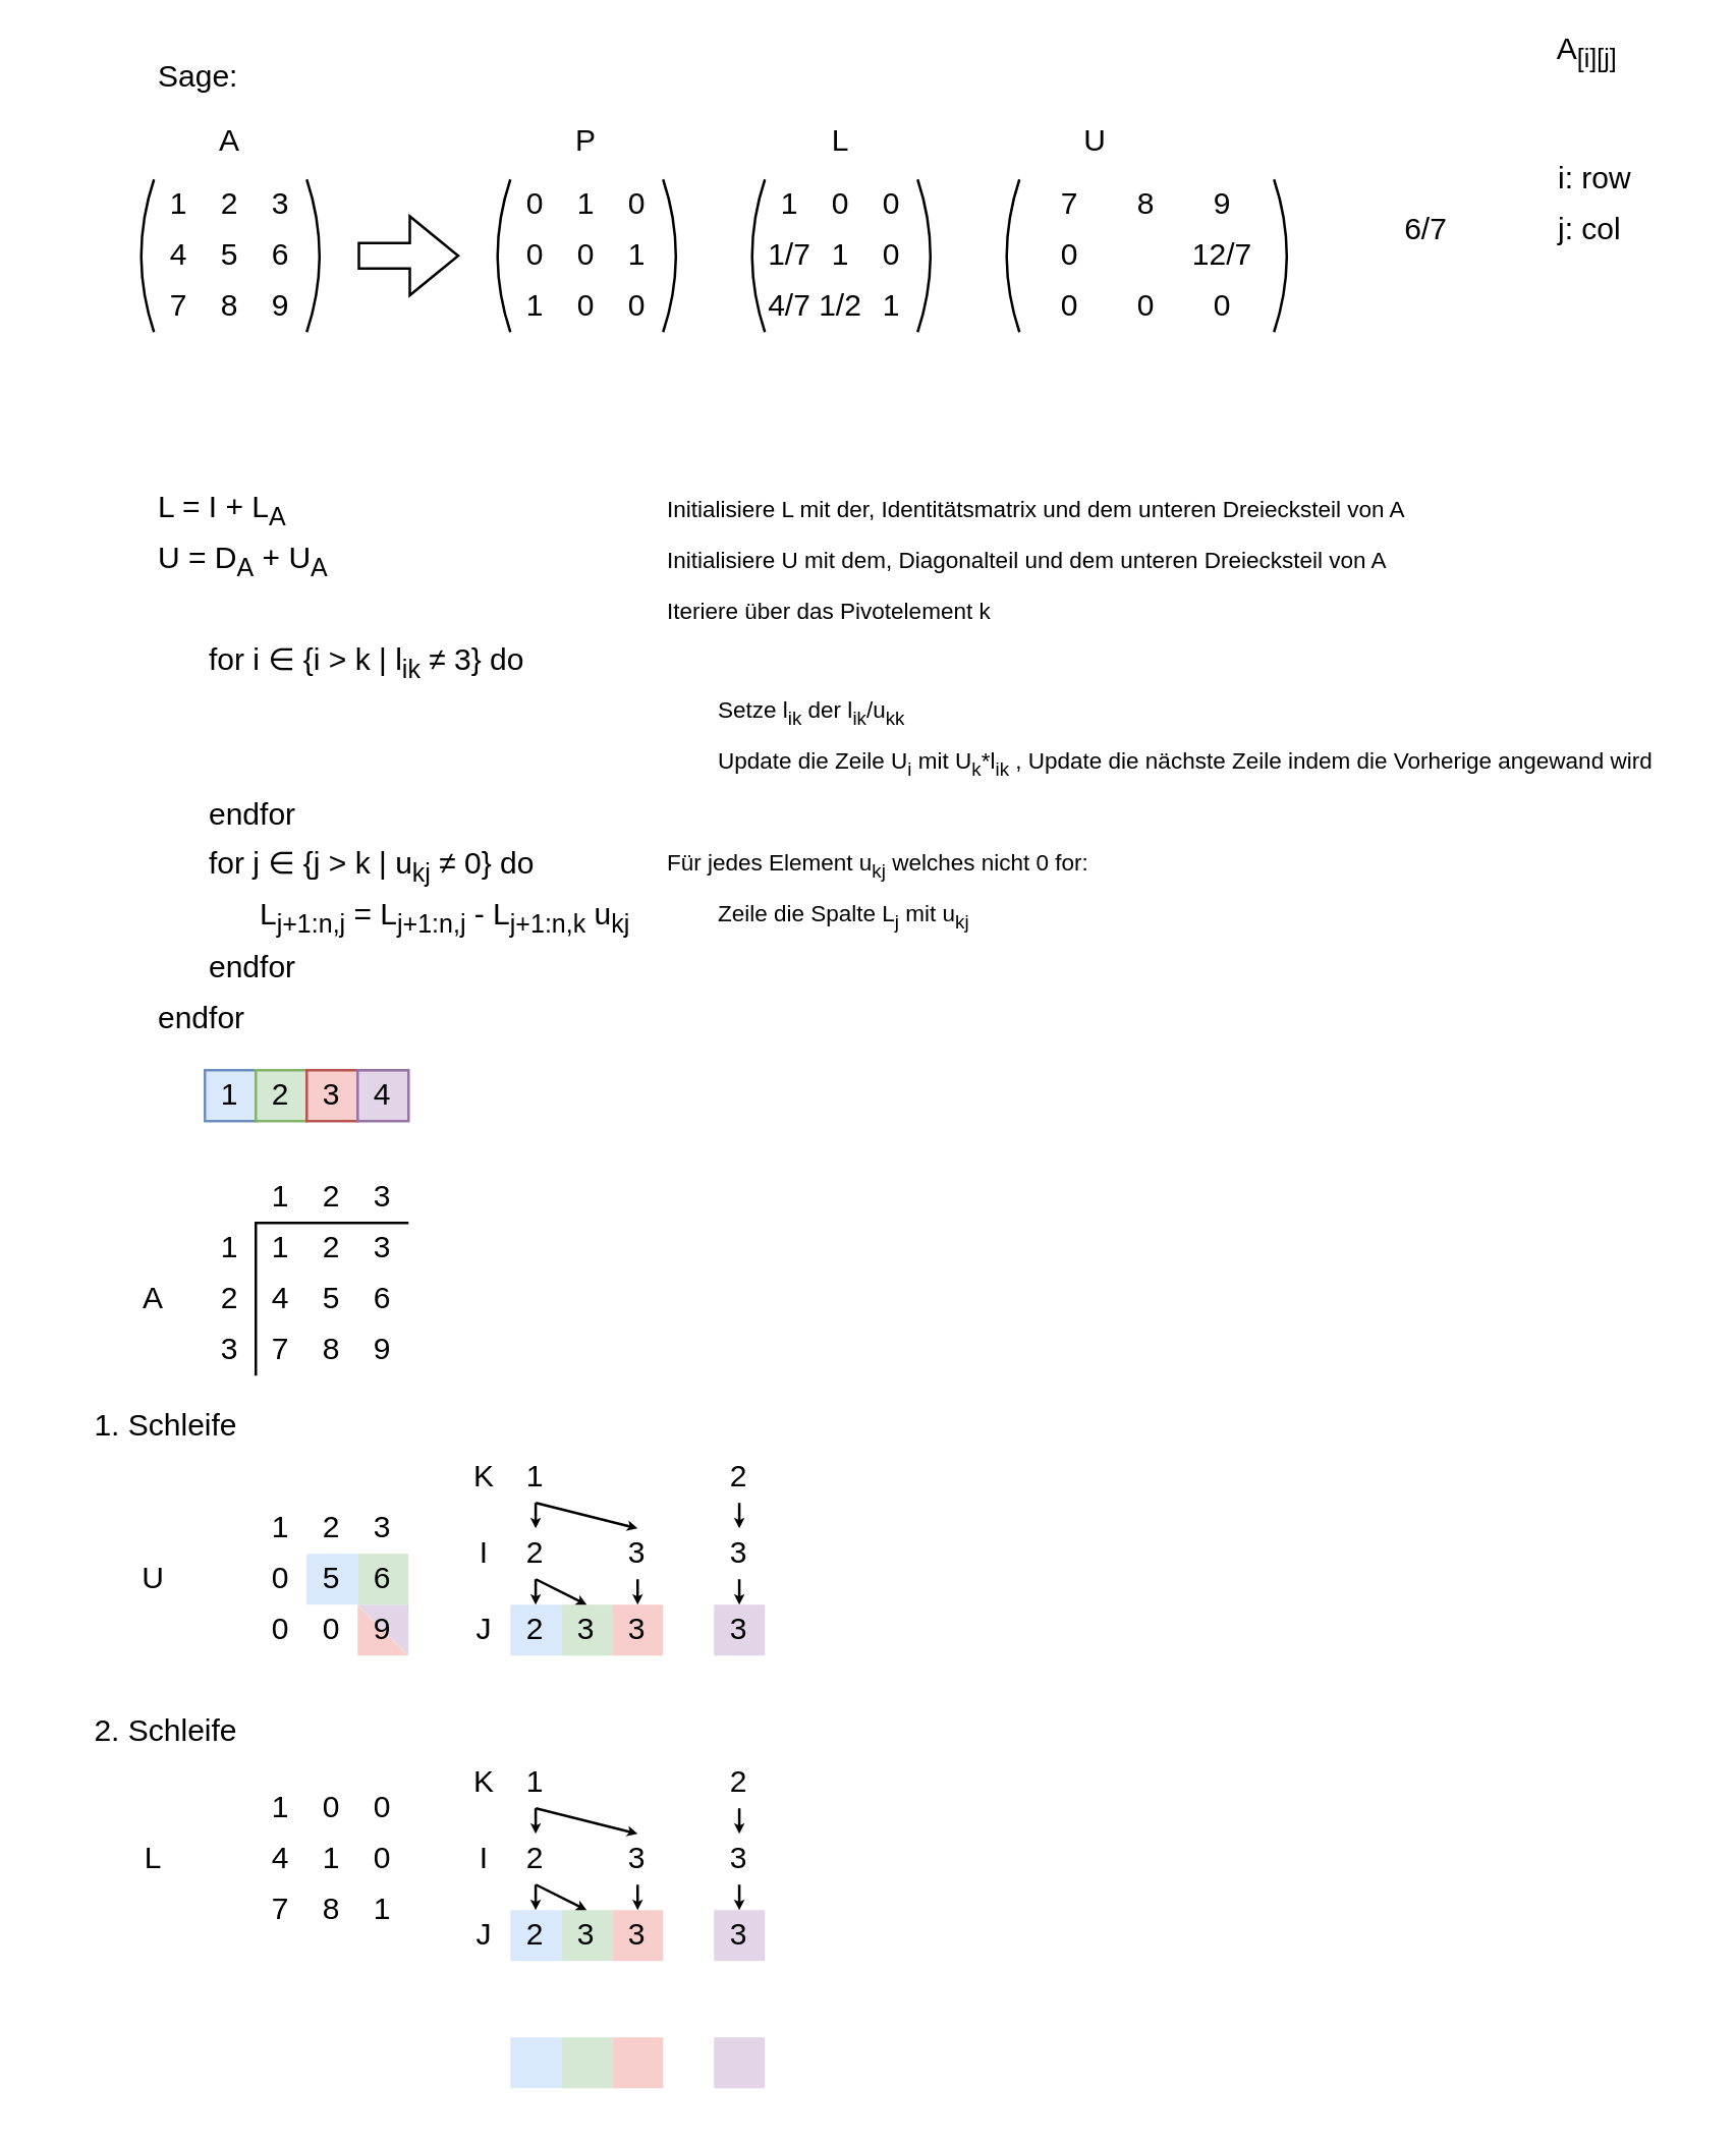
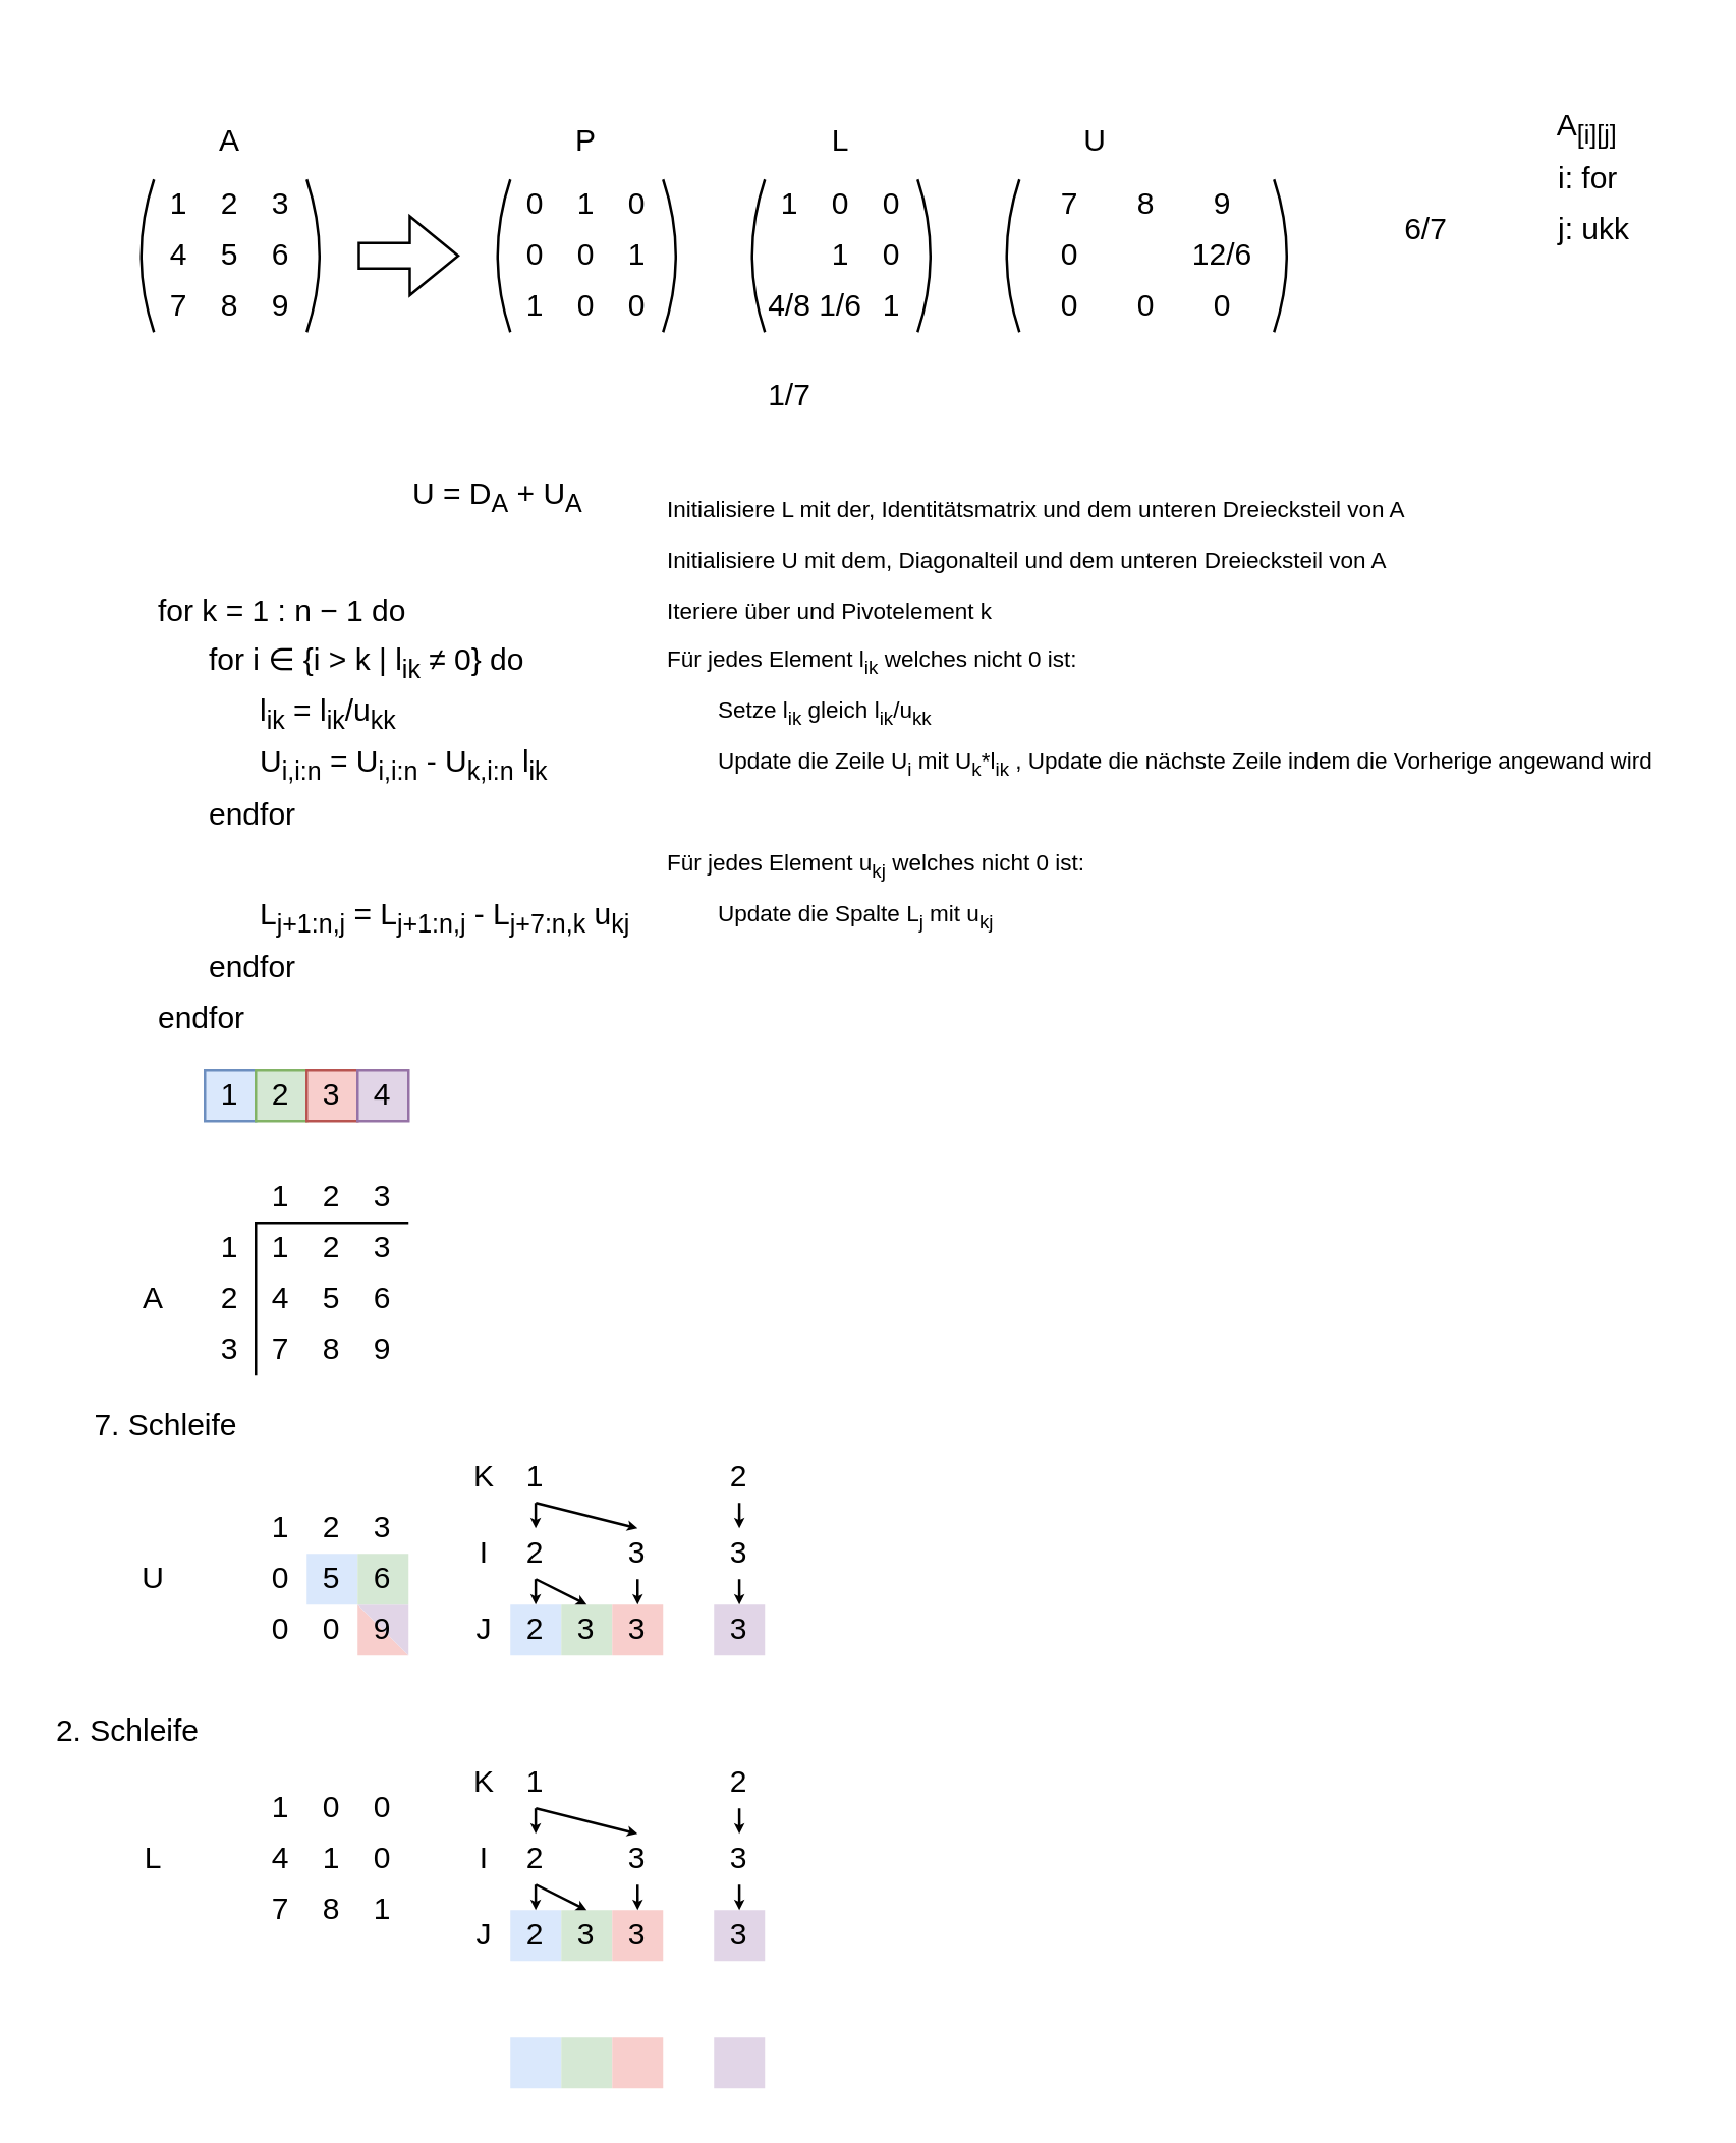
- <mxCell id="83" value="A&lt;sub&gt;[i][j]&lt;/sub&gt;&amp;nbsp;" style="text;html=1;align=center;verticalAlign=middle;whiteSpace=wrap;rounded=0;" parent="1" vertex="1"><mxGeometry x="610" y="10" width="30" height="20" as="geometry" /></mxCell>
+ <mxCell id="83" value="A&lt;sub&gt;[i][j]&lt;/sub&gt;&amp;nbsp;" style="text;html=1;align=center;verticalAlign=middle;whiteSpace=wrap;rounded=0;" parent="1" vertex="1"><mxGeometry x="610" y="40" width="30" height="20" as="geometry" /></mxCell>
- <mxCell id="81" value="Sage:" style="text;html=1;align=left;verticalAlign=middle;whiteSpace=wrap;rounded=0;" parent="1" vertex="1"><mxGeometry x="60" y="20" width="40" height="20" as="geometry" /></mxCell>
- <mxCell id="84" value="i: row" style="text;html=1;align=left;verticalAlign=middle;whiteSpace=wrap;rounded=0;" parent="1" vertex="1"><mxGeometry x="610" y="60" width="40" height="20" as="geometry" /></mxCell>
+ <mxCell id="84" value="i: for" style="text;html=1;align=left;verticalAlign=middle;whiteSpace=wrap;rounded=0;" parent="1" vertex="1"><mxGeometry x="610" y="60" width="40" height="20" as="geometry" /></mxCell>
- <mxCell id="85" value="j: col" style="text;html=1;align=left;verticalAlign=middle;whiteSpace=wrap;rounded=0;" parent="1" vertex="1"><mxGeometry x="610" y="80" width="40" height="20" as="geometry" /></mxCell>
+ <mxCell id="85" value="j: ukk" style="text;html=1;align=left;verticalAlign=middle;whiteSpace=wrap;rounded=0;" parent="1" vertex="1"><mxGeometry x="610" y="80" width="40" height="20" as="geometry" /></mxCell>
- <mxCell id="41" value="1/7" style="text;html=1;align=center;verticalAlign=middle;whiteSpace=wrap;rounded=0;" parent="1" vertex="1"><mxGeometry x="300" y="90" width="20" height="20" as="geometry" /></mxCell>
+ <mxCell id="41" value="1/7" style="text;html=1;align=center;verticalAlign=middle;whiteSpace=wrap;rounded=0;" parent="1" vertex="1"><mxGeometry x="300" y="145" width="20" height="20" as="geometry" /></mxCell>
- <mxCell id="55" value="12/7" style="text;html=1;align=center;verticalAlign=middle;whiteSpace=wrap;rounded=0;" parent="1" vertex="1"><mxGeometry x="470" y="90" width="20" height="20" as="geometry" /></mxCell>
+ <mxCell id="55" value="12/6" style="text;html=1;align=center;verticalAlign=middle;whiteSpace=wrap;rounded=0;" parent="1" vertex="1"><mxGeometry x="470" y="90" width="20" height="20" as="geometry" /></mxCell>
- <mxCell id="44" value="4/7" style="text;html=1;align=center;verticalAlign=middle;whiteSpace=wrap;rounded=0;" parent="1" vertex="1"><mxGeometry x="300" y="110" width="20" height="20" as="geometry" /></mxCell>
+ <mxCell id="44" value="4/8" style="text;html=1;align=center;verticalAlign=middle;whiteSpace=wrap;rounded=0;" parent="1" vertex="1"><mxGeometry x="300" y="110" width="20" height="20" as="geometry" /></mxCell>
- <mxCell id="45" value="1/2" style="text;html=1;align=center;verticalAlign=middle;whiteSpace=wrap;rounded=0;" parent="1" vertex="1"><mxGeometry x="320" y="110" width="20" height="20" as="geometry" /></mxCell>
+ <mxCell id="45" value="1/6" style="text;html=1;align=center;verticalAlign=middle;whiteSpace=wrap;rounded=0;" parent="1" vertex="1"><mxGeometry x="320" y="110" width="20" height="20" as="geometry" /></mxCell>
- <mxCell id="62" value="L = I + L&lt;sub&gt;A&lt;/sub&gt;" style="text;html=1;align=left;verticalAlign=middle;whiteSpace=wrap;rounded=0;" parent="1" vertex="1"><mxGeometry x="60" y="190" width="60" height="20" as="geometry" /></mxCell>
- <mxCell id="63" value="U = D&lt;sub&gt;A&lt;/sub&gt;&amp;nbsp;+ U&lt;sub&gt;A&lt;/sub&gt;" style="text;html=1;align=left;verticalAlign=middle;whiteSpace=wrap;rounded=0;" parent="1" vertex="1"><mxGeometry x="60" y="210" width="80" height="20" as="geometry" /></mxCell>
+ <mxCell id="63" value="U = D&lt;sub&gt;A&lt;/sub&gt;&amp;nbsp;+ U&lt;sub&gt;A&lt;/sub&gt;" style="text;html=1;align=left;verticalAlign=middle;whiteSpace=wrap;rounded=0;" parent="1" vertex="1"><mxGeometry x="160" y="185" width="80" height="20" as="geometry" /></mxCell>
+ <mxCell id="64" value="for k = 1 : n − 1 do" style="text;html=1;align=left;verticalAlign=middle;whiteSpace=wrap;rounded=0;" parent="1" vertex="1"><mxGeometry x="60" y="230" width="130" height="20" as="geometry" /></mxCell>
- <mxCell id="75" value="Iteriere über das Pivotelement k" style="text;html=1;align=left;verticalAlign=middle;whiteSpace=wrap;rounded=0;fontSize=9;" parent="1" vertex="1"><mxGeometry x="260" y="230" width="300" height="20" as="geometry" /></mxCell>
+ <mxCell id="75" value="Iteriere über und Pivotelement k" style="text;html=1;align=left;verticalAlign=middle;whiteSpace=wrap;rounded=0;fontSize=9;" parent="1" vertex="1"><mxGeometry x="260" y="230" width="300" height="20" as="geometry" /></mxCell>
- <mxCell id="65" value="for i&amp;nbsp;∈ {i &amp;gt; k | l&lt;sub&gt;ik&lt;/sub&gt;&amp;nbsp;≠ 3} do" style="text;html=1;align=left;verticalAlign=middle;whiteSpace=wrap;rounded=0;" parent="1" vertex="1"><mxGeometry x="80" y="250" width="130" height="20" as="geometry" /></mxCell>
+ <mxCell id="65" value="for i&amp;nbsp;∈ {i &amp;gt; k | l&lt;sub&gt;ik&lt;/sub&gt;&amp;nbsp;≠ 0} do" style="text;html=1;align=left;verticalAlign=middle;whiteSpace=wrap;rounded=0;" parent="1" vertex="1"><mxGeometry x="80" y="250" width="130" height="20" as="geometry" /></mxCell>
+ <mxCell id="76" value="Für jedes Element l&lt;sub&gt;ik&lt;/sub&gt; welches nicht 0 ist:" style="text;html=1;align=left;verticalAlign=middle;whiteSpace=wrap;rounded=0;fontSize=9;" parent="1" vertex="1"><mxGeometry x="260" y="250" width="180" height="20" as="geometry" /></mxCell>
+ <mxCell id="66" value="l&lt;sub&gt;ik&lt;/sub&gt; = l&lt;sub&gt;ik&lt;/sub&gt;/u&lt;sub&gt;kk&lt;/sub&gt;" style="text;html=1;align=left;verticalAlign=middle;whiteSpace=wrap;rounded=0;" parent="1" vertex="1"><mxGeometry x="100" y="270" width="70" height="20" as="geometry" /></mxCell>
- <mxCell id="77" value="Setze l&lt;sub&gt;ik&lt;/sub&gt; der l&lt;sub&gt;ik&lt;/sub&gt;/u&lt;sub&gt;kk&lt;/sub&gt;" style="text;html=1;align=left;verticalAlign=middle;whiteSpace=wrap;rounded=0;fontSize=9;" parent="1" vertex="1"><mxGeometry x="280" y="270" width="90" height="20" as="geometry" /></mxCell>
+ <mxCell id="77" value="Setze l&lt;sub&gt;ik&lt;/sub&gt; gleich l&lt;sub&gt;ik&lt;/sub&gt;/u&lt;sub&gt;kk&lt;/sub&gt;" style="text;html=1;align=left;verticalAlign=middle;whiteSpace=wrap;rounded=0;fontSize=9;" parent="1" vertex="1"><mxGeometry x="280" y="270" width="90" height="20" as="geometry" /></mxCell>
+ <mxCell id="67" value="U&lt;sub&gt;i,i:n&lt;/sub&gt; = U&lt;sub&gt;i,i:n&lt;/sub&gt; - U&lt;sub&gt;k,i:n&lt;/sub&gt; l&lt;sub&gt;ik&lt;/sub&gt;" style="text;html=1;align=left;verticalAlign=middle;whiteSpace=wrap;rounded=0;" parent="1" vertex="1"><mxGeometry x="100" y="290" width="140" height="20" as="geometry" /></mxCell>
- <mxCell id="69" value="for j&amp;nbsp;∈ {j &amp;gt; k | u&lt;sub&gt;kj&lt;/sub&gt;&amp;nbsp;≠ 0} do" style="text;html=1;align=left;verticalAlign=middle;whiteSpace=wrap;rounded=0;" parent="1" vertex="1"><mxGeometry x="80" y="330" width="130" height="20" as="geometry" /></mxCell>
- <mxCell id="79" value="Für jedes Element u&lt;sub&gt;kj&lt;/sub&gt; welches nicht 0 for:" style="text;html=1;align=left;verticalAlign=middle;whiteSpace=wrap;rounded=0;fontSize=9;" parent="1" vertex="1"><mxGeometry x="260" y="330" width="180" height="20" as="geometry" /></mxCell>
+ <mxCell id="79" value="Für jedes Element u&lt;sub&gt;kj&lt;/sub&gt; welches nicht 0 ist:" style="text;html=1;align=left;verticalAlign=middle;whiteSpace=wrap;rounded=0;fontSize=9;" parent="1" vertex="1"><mxGeometry x="260" y="330" width="180" height="20" as="geometry" /></mxCell>
- <mxCell id="70" value="L&lt;sub&gt;j+1:n,j&lt;/sub&gt; = L&lt;sub&gt;j+1:n,j&lt;/sub&gt;&amp;nbsp;- L&lt;sub&gt;j+1:n,k&lt;/sub&gt;&amp;nbsp;u&lt;sub&gt;kj&lt;/sub&gt;" style="text;html=1;align=left;verticalAlign=middle;whiteSpace=wrap;rounded=0;" parent="1" vertex="1"><mxGeometry x="100" y="350" width="160" height="20" as="geometry" /></mxCell>
+ <mxCell id="70" value="L&lt;sub&gt;j+1:n,j&lt;/sub&gt; = L&lt;sub&gt;j+1:n,j&lt;/sub&gt;&amp;nbsp;- L&lt;sub&gt;j+7:n,k&lt;/sub&gt;&amp;nbsp;u&lt;sub&gt;kj&lt;/sub&gt;" style="text;html=1;align=left;verticalAlign=middle;whiteSpace=wrap;rounded=0;" parent="1" vertex="1"><mxGeometry x="100" y="350" width="160" height="20" as="geometry" /></mxCell>
- <mxCell id="80" value="Zeile die Spalte L&lt;sub&gt;j&lt;/sub&gt; mit u&lt;sub&gt;kj&lt;/sub&gt;" style="text;html=1;align=left;verticalAlign=middle;whiteSpace=wrap;rounded=0;fontSize=9;" parent="1" vertex="1"><mxGeometry x="280" y="350" width="140" height="20" as="geometry" /></mxCell>
+ <mxCell id="80" value="Update die Spalte L&lt;sub&gt;j&lt;/sub&gt; mit u&lt;sub&gt;kj&lt;/sub&gt;" style="text;html=1;align=left;verticalAlign=middle;whiteSpace=wrap;rounded=0;fontSize=9;" parent="1" vertex="1"><mxGeometry x="280" y="350" width="140" height="20" as="geometry" /></mxCell>
- <mxCell id="136" value="1. Schleife" style="text;html=1;align=center;verticalAlign=middle;whiteSpace=wrap;rounded=0;" vertex="1" parent="1"><mxGeometry y="550" width="90" height="20" as="geometry" x="20" /></mxCell>
+ <mxCell id="136" value="7. Schleife" style="text;html=1;align=center;verticalAlign=middle;whiteSpace=wrap;rounded=0;" vertex="1" parent="1"><mxGeometry y="550" width="90" height="20" as="geometry" x="20" /></mxCell>
- <mxCell id="166" value="2. Schleife" style="text;html=1;align=center;verticalAlign=middle;whiteSpace=wrap;rounded=0;" vertex="1" parent="1"><mxGeometry y="670" width="90" height="20" as="geometry" x="20" /></mxCell>
+ <mxCell id="166" value="2. Schleife" style="text;html=1;align=center;verticalAlign=middle;whiteSpace=wrap;rounded=0;" vertex="1" parent="1"><mxGeometry x="5" y="670" width="90" height="20" as="geometry" /></mxCell>
